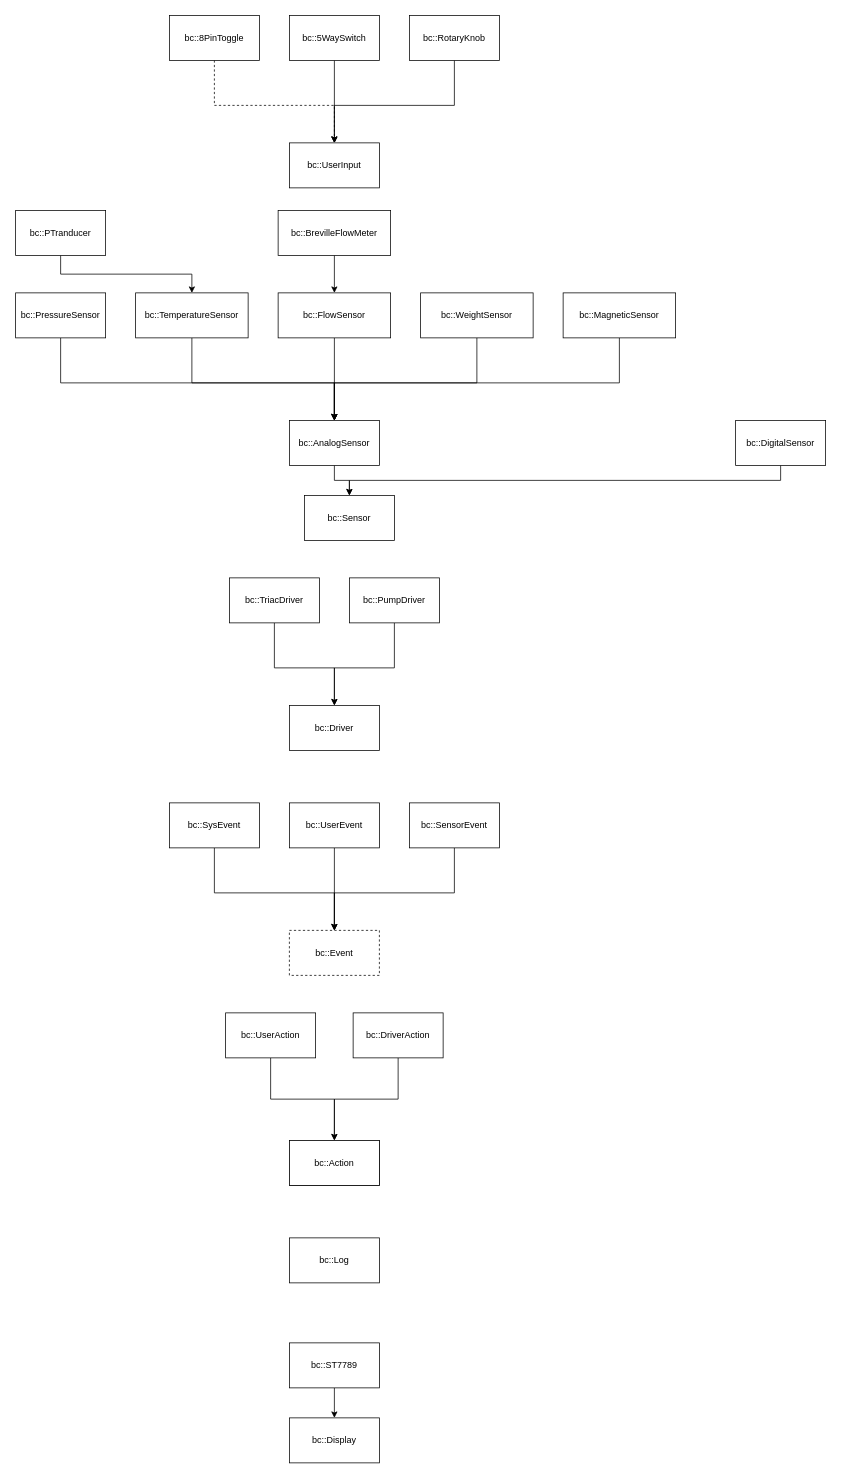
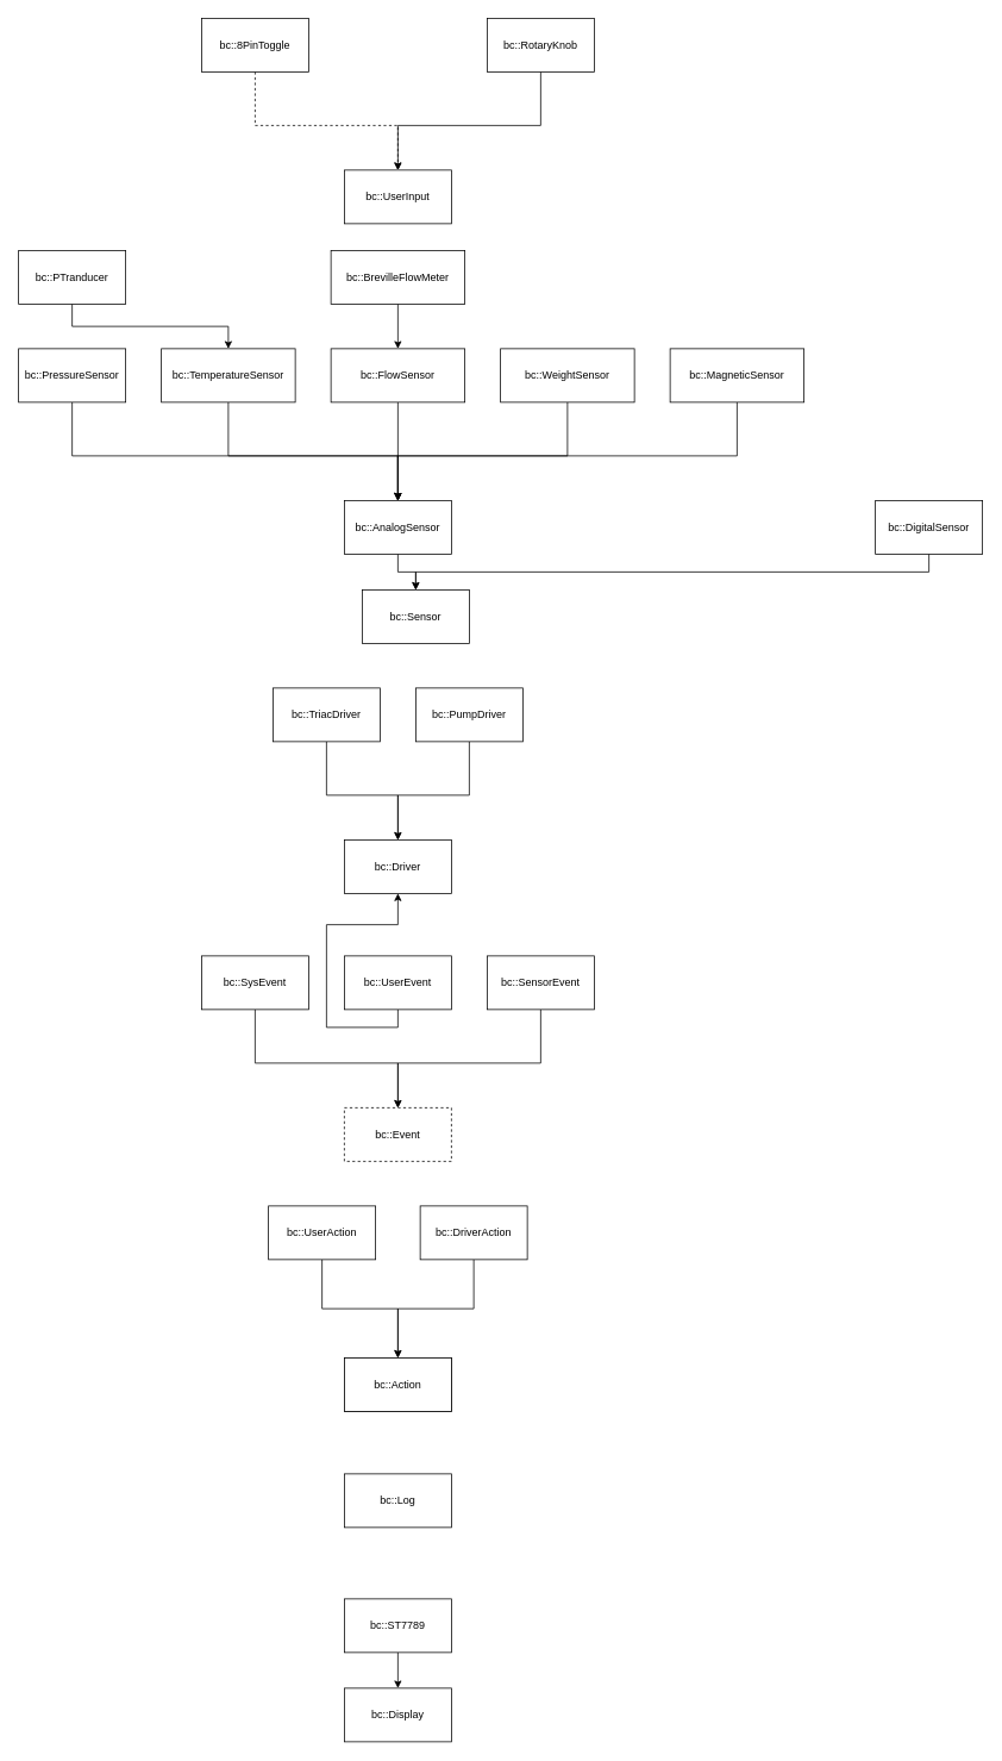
- <mxCell id="44" value="bc::5WaySwitch" style="whiteSpace=wrap;html=1;" vertex="1" parent="1"><mxGeometry x="385" y="20" width="120" height="60" as="geometry" /></mxCell>
- <mxCell id="43" style="edgeStyle=orthogonalEdgeStyle;rounded=0;orthogonalLoop=1;jettySize=auto;html=1;exitX=0.5;exitY=1;exitDx=0;exitDy=0;entryX=0.5;entryY=0;entryDx=0;entryDy=0;" edge="1" source="44" target="38" parent="1"><mxGeometry relative="1" as="geometry" /></mxCell>
- <mxCell id="29" style="edgeStyle=orthogonalEdgeStyle;rounded=0;orthogonalLoop=1;jettySize=auto;html=1;exitX=0.5;exitY=1;exitDx=0;exitDy=0;entryX=0.5;entryY=0;entryDx=0;entryDy=0;" edge="1" parent="1" source="30" target="5"><mxGeometry relative="1" as="geometry" /></mxCell>
+ <mxCell id="29" style="edgeStyle=orthogonalEdgeStyle;rounded=0;orthogonalLoop=1;jettySize=auto;html=1;exitX=0.5;exitY=1;exitDx=0;exitDy=0;" edge="1" parent="1" source="30" target="4"><mxGeometry relative="1" as="geometry" /></mxCell>
